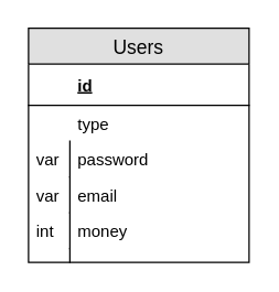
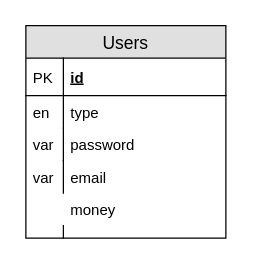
+ <mxCell id="4" value="PK" style="shape=partialRectangle;top=0;left=0;bottom=0;fillColor=none;align=left;verticalAlign=middle;spacingLeft=4;spacingRight=4;overflow=hidden;rotatable=0;points=[];portConstraint=eastwest;part=1;fontSize=12;" vertex="1" connectable="0" parent="3"><mxGeometry width="30" height="30" as="geometry" /></mxCell>
+ <mxCell id="6" value="en" style="shape=partialRectangle;top=0;left=0;bottom=0;fillColor=none;align=left;verticalAlign=top;spacingLeft=4;spacingRight=4;overflow=hidden;rotatable=0;points=[];portConstraint=eastwest;part=1;fontSize=12;" vertex="1" connectable="0" parent="5"><mxGeometry width="30" height="26" as="geometry" /></mxCell>
- <mxCell id="12" value="int" style="shape=partialRectangle;top=0;left=0;bottom=0;fillColor=none;align=left;verticalAlign=top;spacingLeft=4;spacingRight=4;overflow=hidden;rotatable=0;points=[];portConstraint=eastwest;part=1;fontSize=12;" vertex="1" connectable="0" parent="11"><mxGeometry width="30" height="26" as="geometry" /></mxCell>
